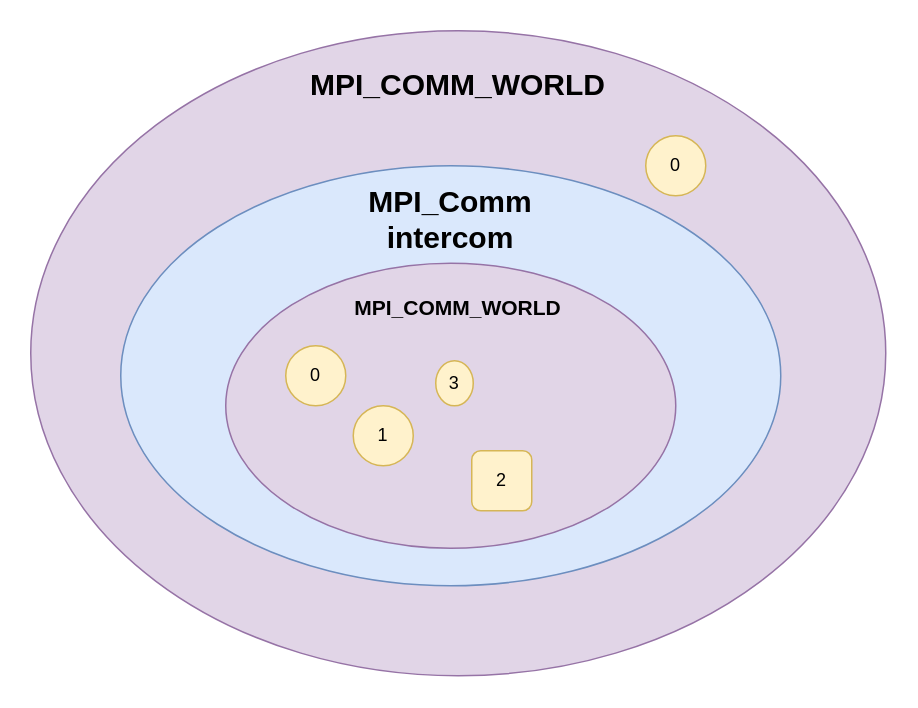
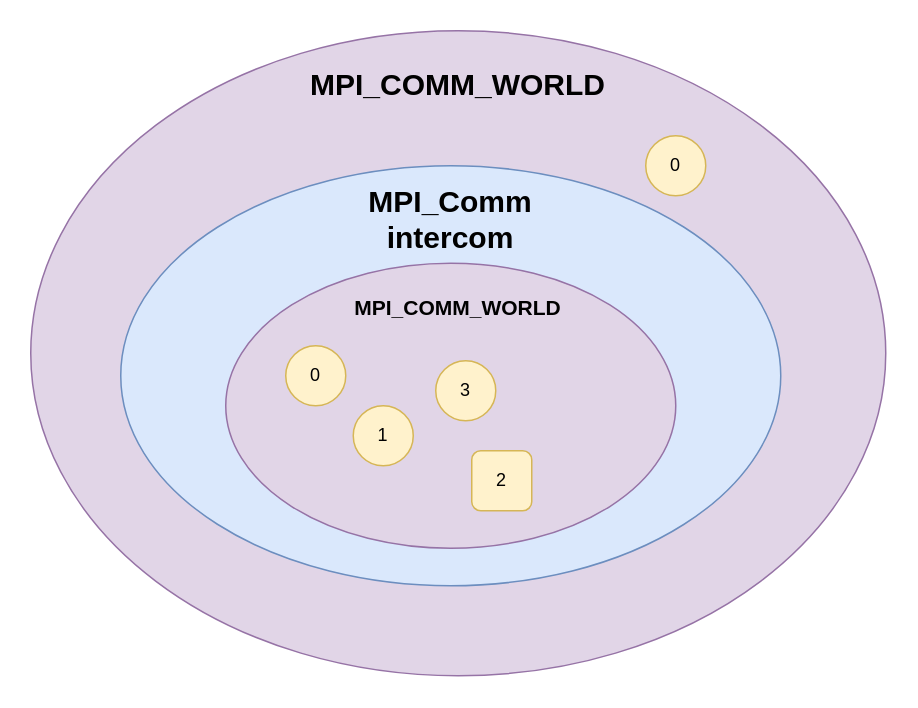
- <mxCell id="13" value="3" style="ellipse;whiteSpace=wrap;html=1;aspect=fixed;fillColor=#fff2cc;strokeColor=#d6b656;" vertex="1" parent="1"><mxGeometry x="290" y="240" width="25" height="30" as="geometry" /></mxCell>
+ <mxCell id="13" value="3" style="ellipse;whiteSpace=wrap;html=1;aspect=fixed;fillColor=#fff2cc;strokeColor=#d6b656;" vertex="1" parent="1"><mxGeometry x="290" y="240" width="40" height="40" as="geometry" /></mxCell>
